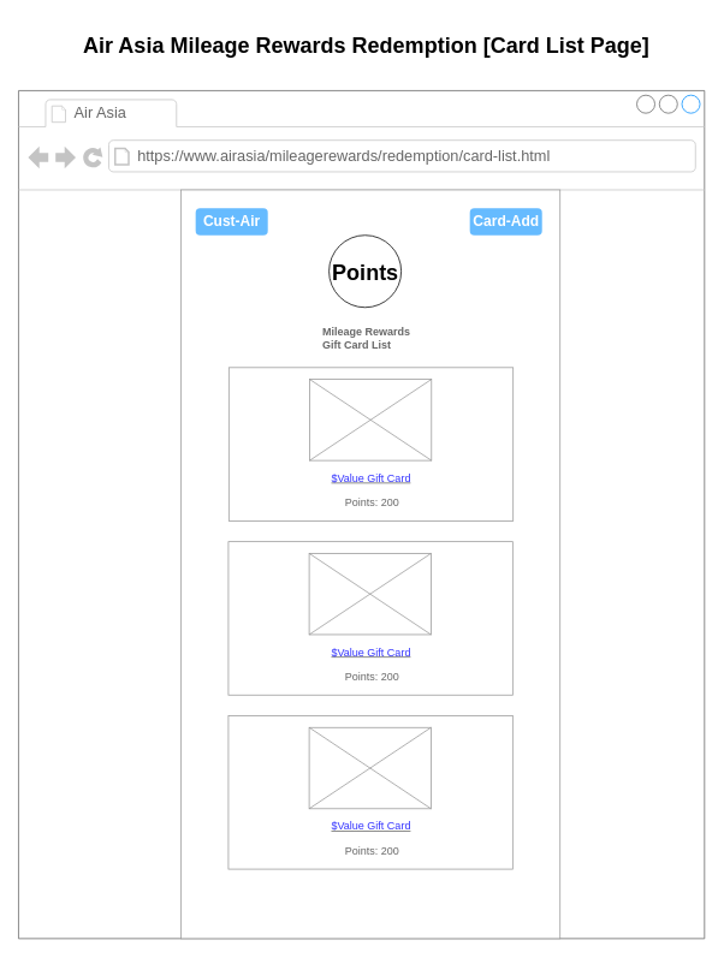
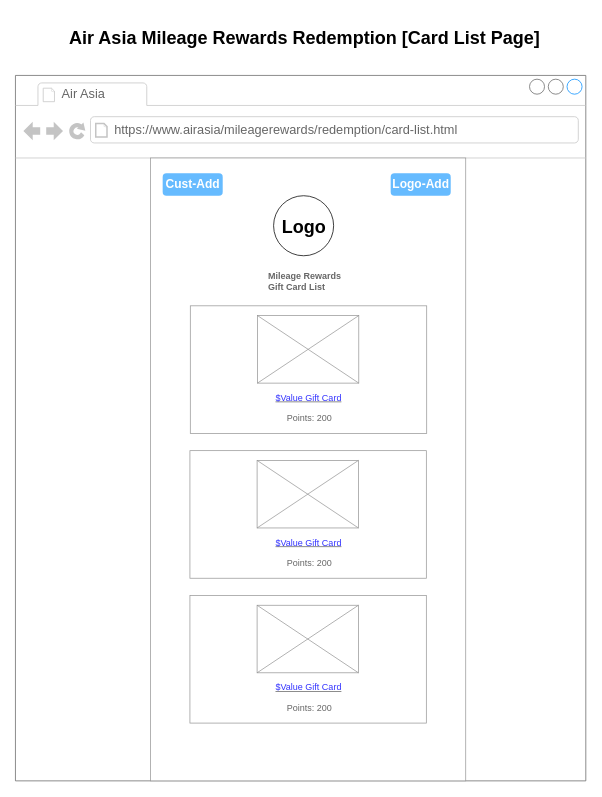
- <mxCell id="11" value="Cust-Air" style="strokeWidth=1;shadow=0;dashed=0;align=center;html=1;shape=mxgraph.mockup.forms.rrect;rSize=5;strokeColor=none;fontColor=#ffffff;fillColor=#66bbff;fontSize=16;fontStyle=1;" vertex="1" parent="5"><mxGeometry x="16.18" y="20.3" width="80" height="30" as="geometry" /></mxCell>
+ <mxCell id="11" value="Cust-Add" style="strokeWidth=1;shadow=0;dashed=0;align=center;html=1;shape=mxgraph.mockup.forms.rrect;rSize=5;strokeColor=none;fontColor=#ffffff;fillColor=#66bbff;fontSize=16;fontStyle=1;" vertex="1" parent="5"><mxGeometry x="16.18" y="20.3" width="80" height="30" as="geometry" /></mxCell>
- <mxCell id="12" value="Card-Add" style="strokeWidth=1;shadow=0;dashed=0;align=center;html=1;shape=mxgraph.mockup.forms.rrect;rSize=5;strokeColor=none;fontColor=#ffffff;fillColor=#66bbff;fontSize=16;fontStyle=1;" vertex="1" parent="5"><mxGeometry x="320" y="20.3" width="80" height="30" as="geometry" /></mxCell>
+ <mxCell id="12" value="Logo-Add" style="strokeWidth=1;shadow=0;dashed=0;align=center;html=1;shape=mxgraph.mockup.forms.rrect;rSize=5;strokeColor=none;fontColor=#ffffff;fillColor=#66bbff;fontSize=16;fontStyle=1;" vertex="1" parent="5"><mxGeometry x="320" y="20.3" width="80" height="30" as="geometry" /></mxCell>
- <mxCell id="10" value="Points" style="text;strokeColor=none;fillColor=none;html=1;fontSize=24;fontStyle=1;verticalAlign=middle;align=center;" vertex="1" parent="5"><mxGeometry x="99.18" y="41.606" width="210" height="100.606" as="geometry" /></mxCell>
+ <mxCell id="10" value="Logo" style="text;strokeColor=none;fillColor=none;html=1;fontSize=24;fontStyle=1;verticalAlign=middle;align=center;" vertex="1" parent="5"><mxGeometry x="99.18" y="41.606" width="210" height="100.606" as="geometry" /></mxCell>
